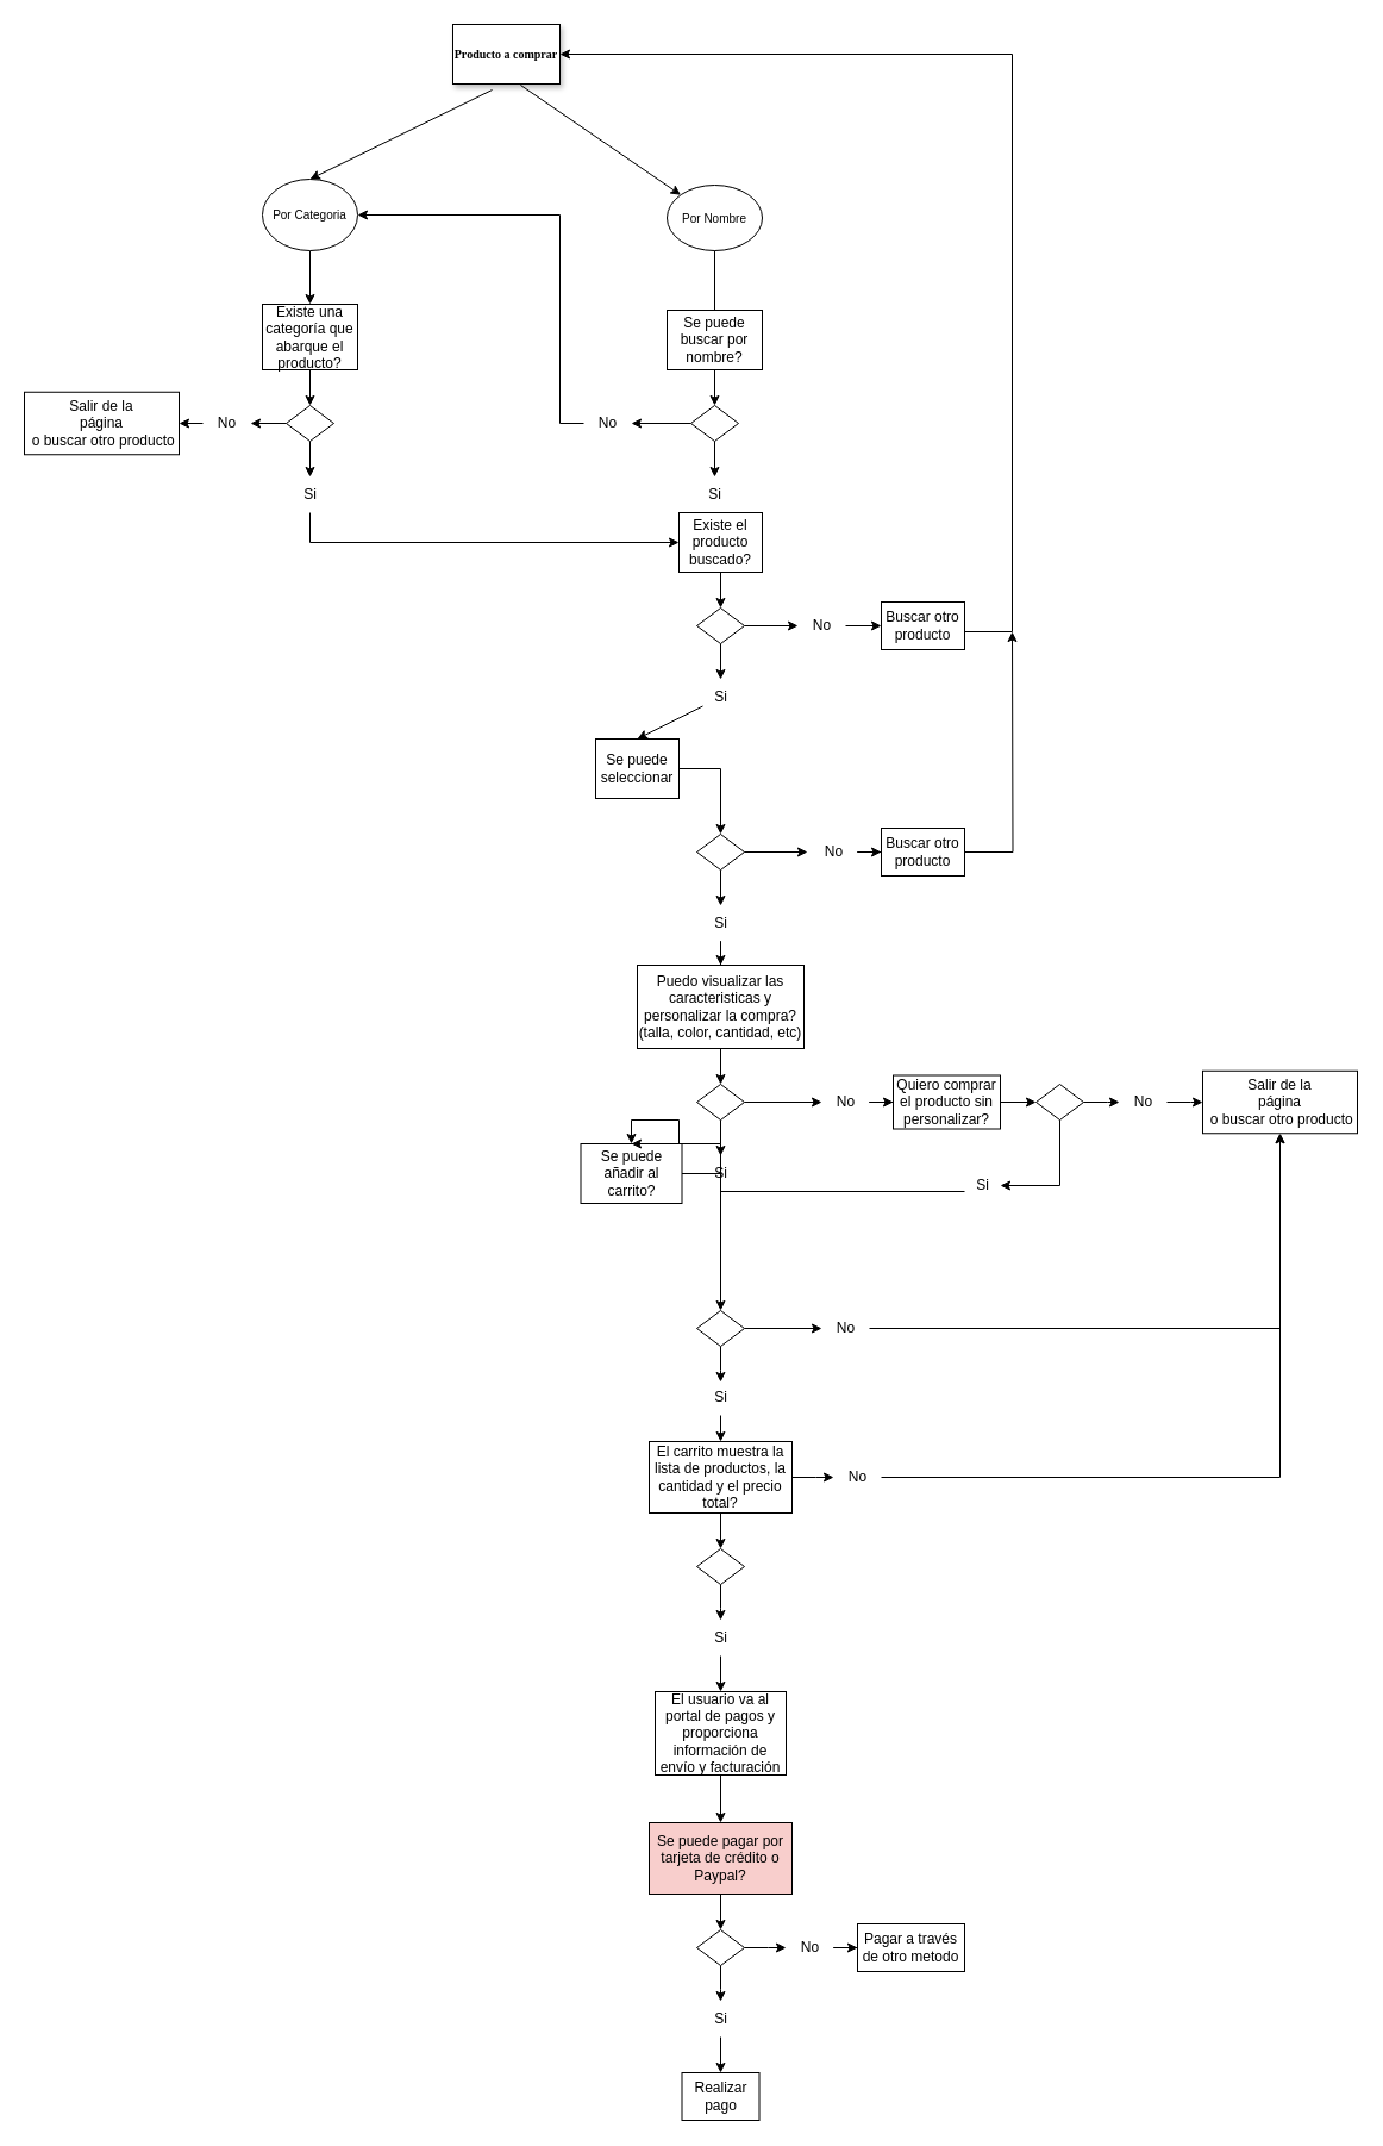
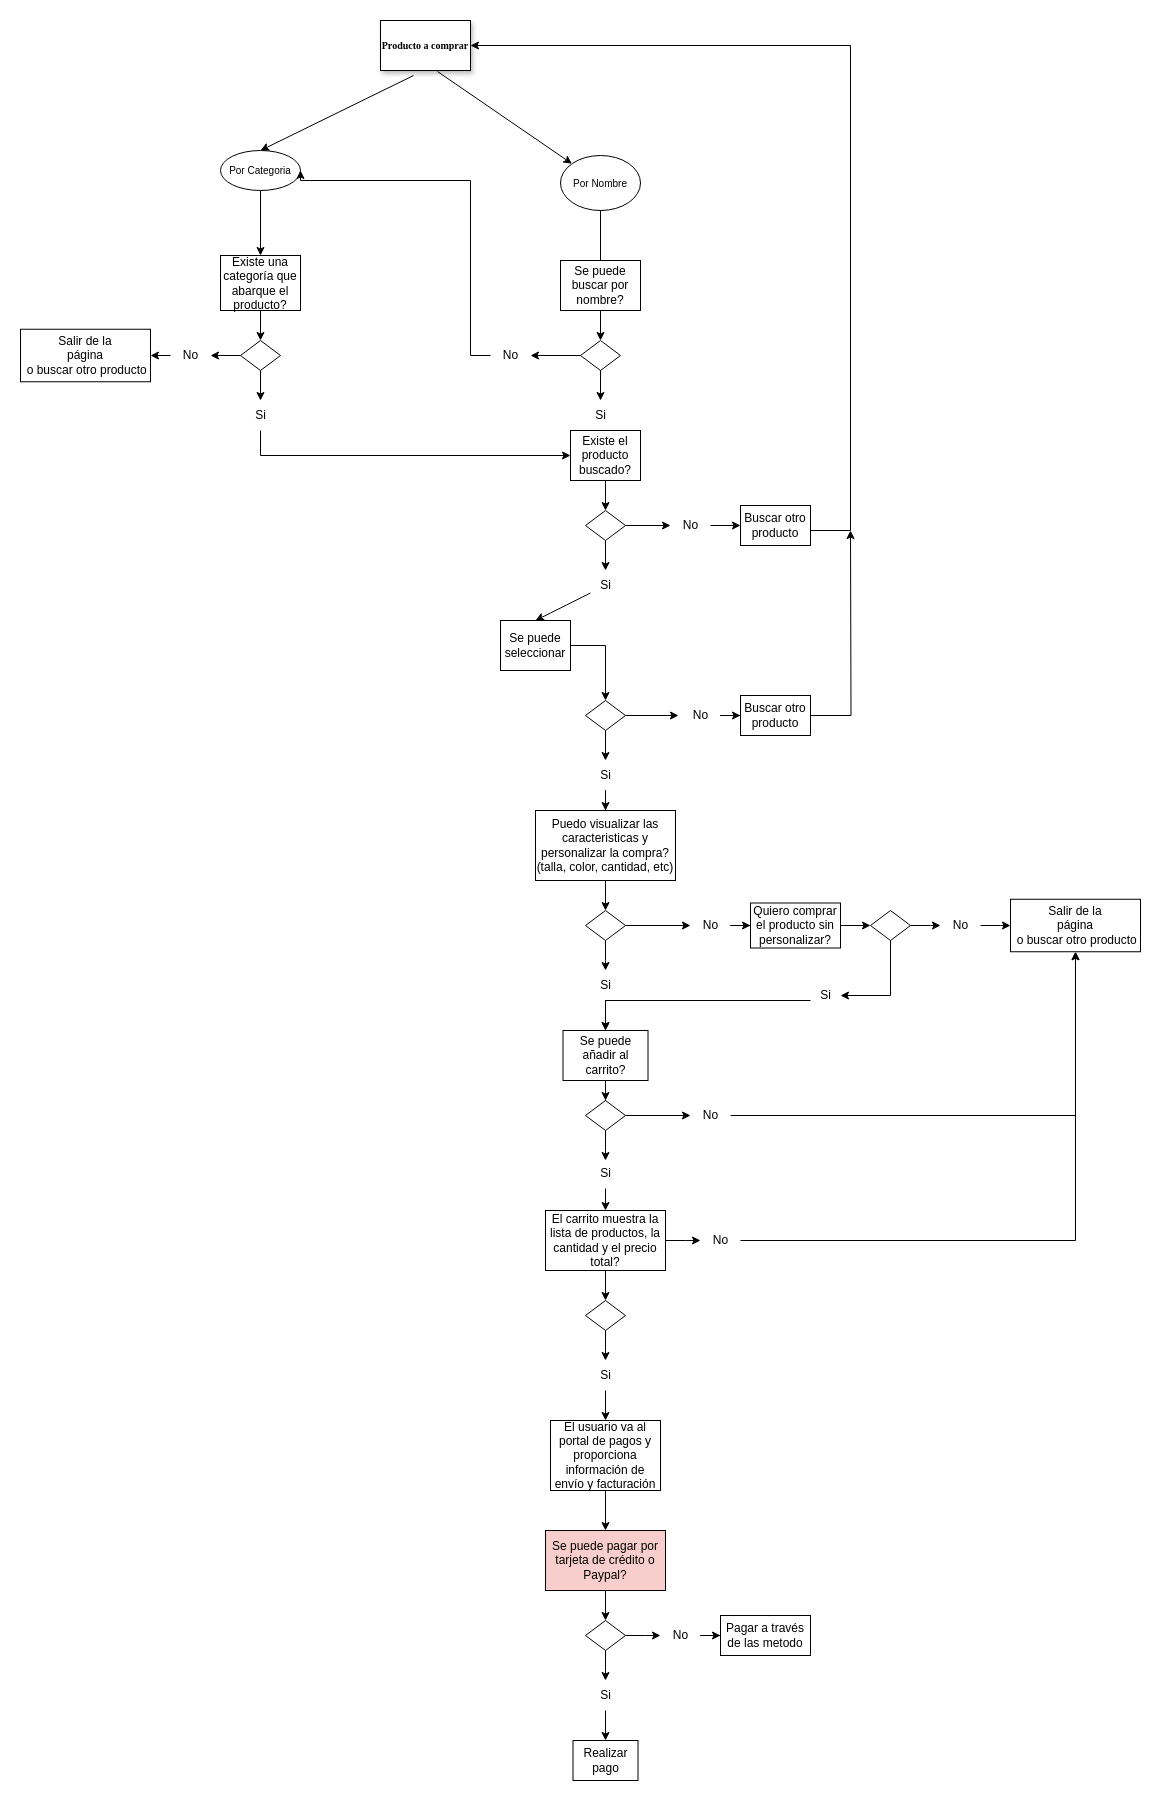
- <mxCell id="6" value="&lt;div style=&quot;font-size: 11px;&quot;&gt;&lt;font style=&quot;font-size: 10px;&quot;&gt;Por Categoria&lt;/font&gt;&lt;/div&gt;" style="ellipse;whiteSpace=wrap;html=1;" vertex="1" parent="1"><mxGeometry x="220" y="150" width="80" height="60" as="geometry" /></mxCell>
+ <mxCell id="6" value="&lt;div style=&quot;font-size: 11px;&quot;&gt;&lt;font style=&quot;font-size: 10px;&quot;&gt;Por Categoria&lt;/font&gt;&lt;/div&gt;" style="ellipse;whiteSpace=wrap;html=1;" vertex="1" parent="1"><mxGeometry x="220" y="150" width="80" height="40" as="geometry" /></mxCell>
- <mxCell id="58" value="Se puede añadir al carrito?" style="rounded=0;whiteSpace=wrap;html=1;" vertex="1" parent="1"><mxGeometry x="487.5" y="960" width="85" height="50" as="geometry" /></mxCell>
+ <mxCell id="58" value="Se puede añadir al carrito?" style="rounded=0;whiteSpace=wrap;html=1;" vertex="1" parent="1"><mxGeometry x="562.5" y="1030" width="85" height="50" as="geometry" /></mxCell>
- <mxCell id="89" value="Pagar a través de otro metodo" style="rounded=0;whiteSpace=wrap;html=1;" vertex="1" parent="1"><mxGeometry x="720" y="1615" width="90" height="40" as="geometry" /></mxCell>
+ <mxCell id="89" value="Pagar a través de las metodo" style="rounded=0;whiteSpace=wrap;html=1;" vertex="1" parent="1"><mxGeometry x="720" y="1615" width="90" height="40" as="geometry" /></mxCell>
